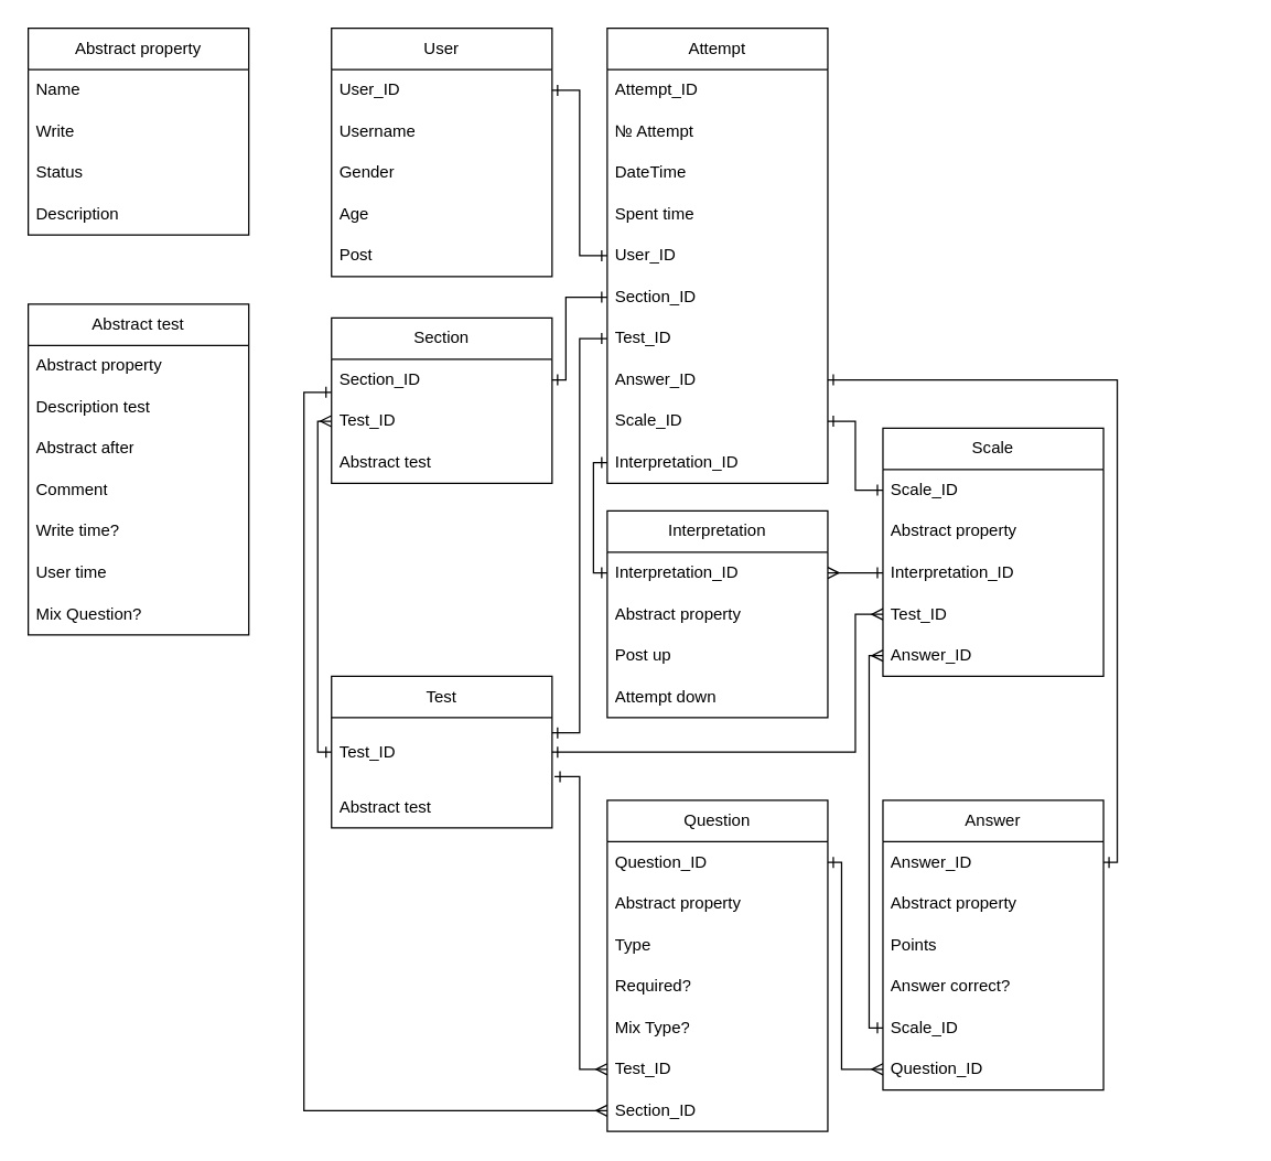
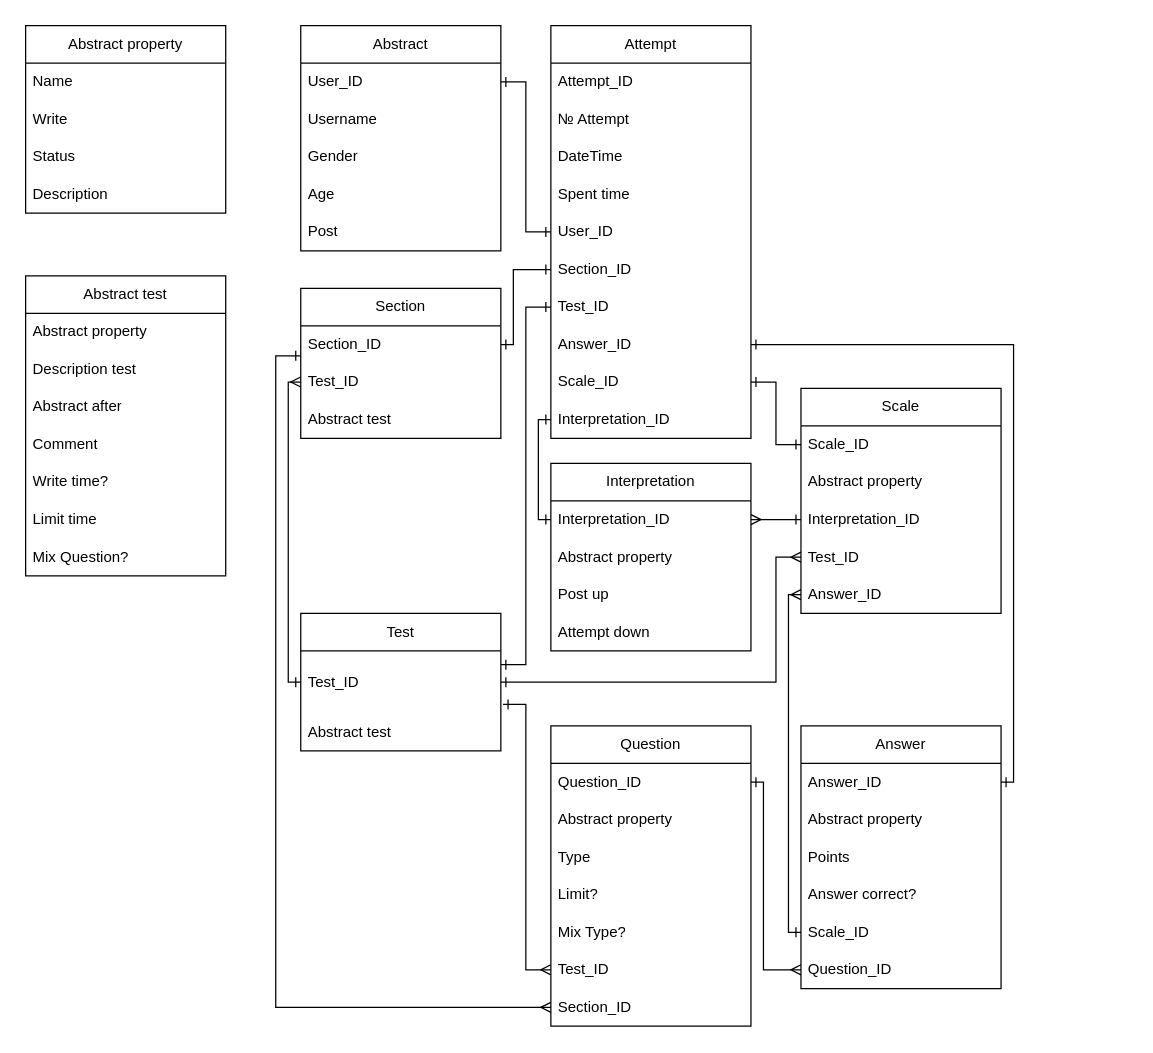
- <mxCell id="51" value="User" style="swimlane;fontStyle=0;childLayout=stackLayout;horizontal=1;startSize=30;horizontalStack=0;resizeParent=1;resizeParentMax=0;resizeLast=0;collapsible=1;marginBottom=0;whiteSpace=wrap;html=1;" vertex="1" parent="1"><mxGeometry x="240" y="20" width="160" height="180" as="geometry"><mxRectangle x="240" y="10" width="60" height="30" as="alternateBounds" /></mxGeometry></mxCell>
+ <mxCell id="51" value="Abstract" style="swimlane;fontStyle=0;childLayout=stackLayout;horizontal=1;startSize=30;horizontalStack=0;resizeParent=1;resizeParentMax=0;resizeLast=0;collapsible=1;marginBottom=0;whiteSpace=wrap;html=1;" vertex="1" parent="1"><mxGeometry x="240" y="20" width="160" height="180" as="geometry"><mxRectangle x="240" y="10" width="60" height="30" as="alternateBounds" /></mxGeometry></mxCell>
- <mxCell id="75" value="&lt;table style=&quot;border-collapse:&lt;br/&gt; collapse;width:104pt&quot; width=&quot;139&quot; cellspacing=&quot;0&quot; cellpadding=&quot;0&quot; border=&quot;0&quot;&gt;&lt;tbody&gt;&lt;tr style=&quot;mso-height-source:userset;height:16.5pt&quot; height=&quot;22&quot;&gt;&lt;td style=&quot;height:16.5pt;width:104pt&quot; width=&quot;139&quot; class=&quot;xl66&quot; height=&quot;22&quot;&gt;User time&lt;/td&gt;&lt;/tr&gt;&lt;/tbody&gt;&lt;/table&gt;" style="text;strokeColor=none;fillColor=none;align=left;verticalAlign=middle;spacingLeft=4;spacingRight=4;overflow=hidden;points=[[0,0.5],[1,0.5]];portConstraint=eastwest;rotatable=0;whiteSpace=wrap;html=1;" vertex="1" parent="69"><mxGeometry y="180" width="160" height="30" as="geometry" /></mxCell>
+ <mxCell id="75" value="&lt;table style=&quot;border-collapse:&lt;br/&gt; collapse;width:104pt&quot; width=&quot;139&quot; cellspacing=&quot;0&quot; cellpadding=&quot;0&quot; border=&quot;0&quot;&gt;&lt;tbody&gt;&lt;tr style=&quot;mso-height-source:userset;height:16.5pt&quot; height=&quot;22&quot;&gt;&lt;td style=&quot;height:16.5pt;width:104pt&quot; width=&quot;139&quot; class=&quot;xl66&quot; height=&quot;22&quot;&gt;Limit time&lt;/td&gt;&lt;/tr&gt;&lt;/tbody&gt;&lt;/table&gt;" style="text;strokeColor=none;fillColor=none;align=left;verticalAlign=middle;spacingLeft=4;spacingRight=4;overflow=hidden;points=[[0,0.5],[1,0.5]];portConstraint=eastwest;rotatable=0;whiteSpace=wrap;html=1;" vertex="1" parent="69"><mxGeometry y="180" width="160" height="30" as="geometry" /></mxCell>
- <mxCell id="18" value="Required?" style="text;strokeColor=none;fillColor=none;align=left;verticalAlign=middle;spacingLeft=4;spacingRight=4;overflow=hidden;points=[[0,0.5],[1,0.5]];portConstraint=eastwest;rotatable=0;whiteSpace=wrap;html=1;" vertex="1" parent="14"><mxGeometry y="120" width="160" height="30" as="geometry" /></mxCell>
+ <mxCell id="18" value="Limit?" style="text;strokeColor=none;fillColor=none;align=left;verticalAlign=middle;spacingLeft=4;spacingRight=4;overflow=hidden;points=[[0,0.5],[1,0.5]];portConstraint=eastwest;rotatable=0;whiteSpace=wrap;html=1;" vertex="1" parent="14"><mxGeometry y="120" width="160" height="30" as="geometry" /></mxCell>
